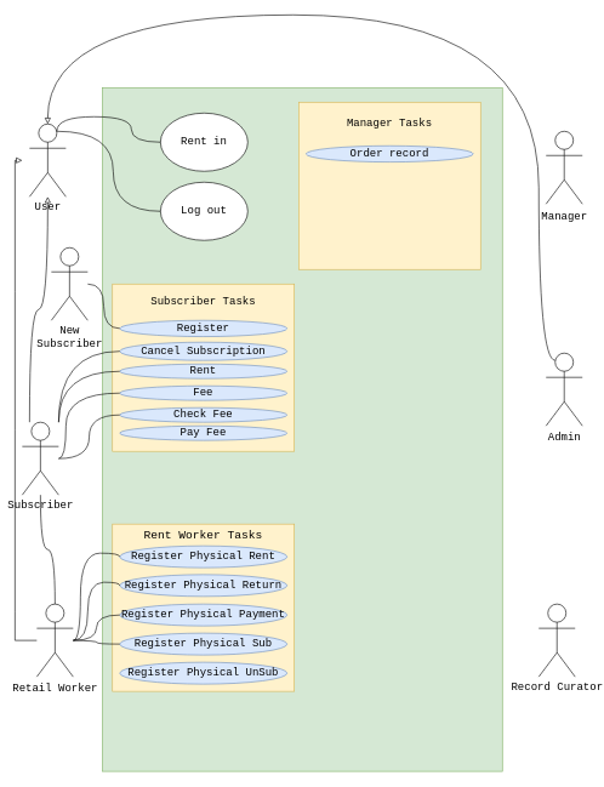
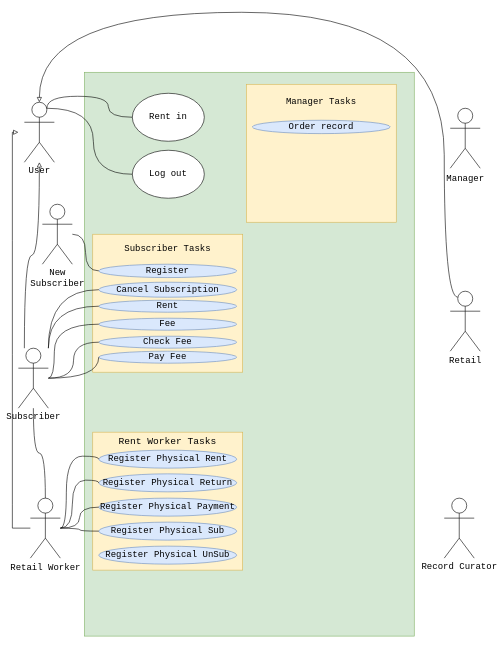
- <mxCell id="45" value="&lt;div style=&quot;font-size: 15px;&quot;&gt;&lt;font style=&quot;font-size: 15px;&quot; face=&quot;Courier New&quot;&gt;Admin&lt;/font&gt;&lt;/div&gt;" style="shape=umlActor;verticalLabelPosition=bottom;verticalAlign=top;html=1;outlineConnect=0;" vertex="1" parent="1"><mxGeometry x="750" y="485" width="50" height="100" as="geometry" /></mxCell>
+ <mxCell id="45" value="&lt;div style=&quot;font-size: 15px;&quot;&gt;&lt;font style=&quot;font-size: 15px;&quot; face=&quot;Courier New&quot;&gt;Retail&lt;/font&gt;&lt;/div&gt;" style="shape=umlActor;verticalLabelPosition=bottom;verticalAlign=top;html=1;outlineConnect=0;" vertex="1" parent="1"><mxGeometry x="750" y="485" width="50" height="100" as="geometry" /></mxCell>
+ <mxCell id="31" value="" style="endArrow=none;html=1;rounded=0;entryX=0;entryY=0.5;entryDx=0;entryDy=0;edgeStyle=orthogonalEdgeStyle;curved=1;" edge="1" parent="1" source="2" target="16"><mxGeometry width="50" height="50" relative="1" as="geometry"><mxPoint x="310" y="480" as="sourcePoint" /><mxPoint x="360" y="430" as="targetPoint" /><Array as="points"><mxPoint x="164" y="630" /></Array></mxGeometry></mxCell>
